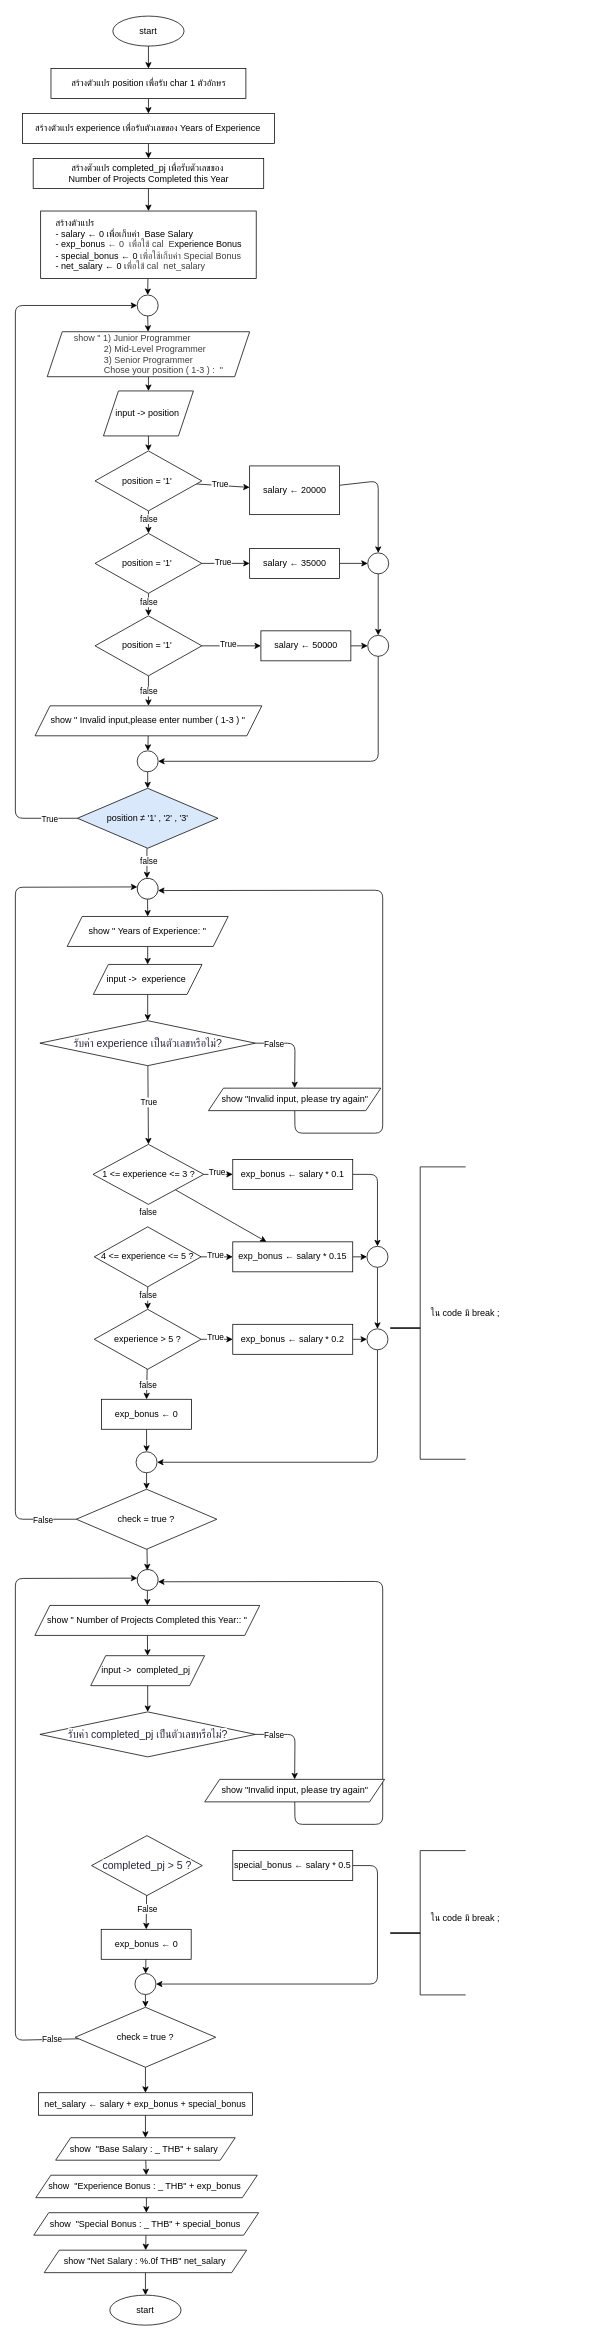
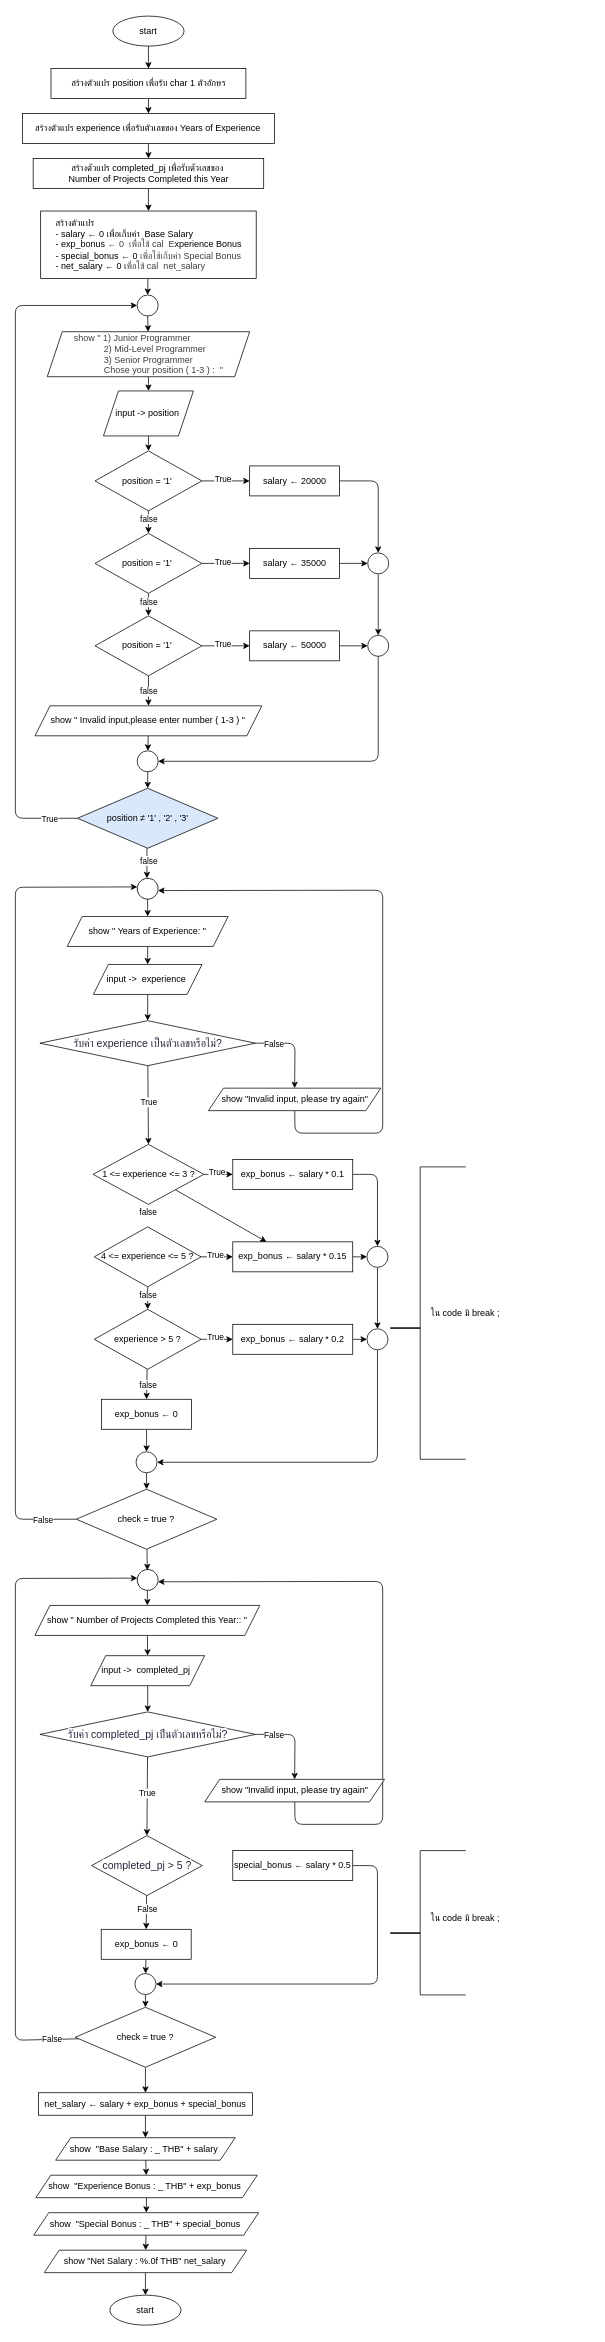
- <mxCell id="23" value="salary ← 20000" style="whiteSpace=wrap;html=1;" vertex="1" parent="1"><mxGeometry x="332.51" y="620" width="120" height="65" as="geometry" /></mxCell>
+ <mxCell id="23" value="salary ← 20000" style="whiteSpace=wrap;html=1;" vertex="1" parent="1"><mxGeometry x="332.51" y="620" width="120" height="40" as="geometry" /></mxCell>
- <mxCell id="36" value="salary ← 50000" style="whiteSpace=wrap;html=1;" vertex="1" parent="1"><mxGeometry x="347.51" y="840" width="120" height="40" as="geometry" /></mxCell>
+ <mxCell id="36" value="salary ← 50000" style="whiteSpace=wrap;html=1;" vertex="1" parent="1"><mxGeometry x="332.51" y="840" width="120" height="40" as="geometry" /></mxCell>
+ <mxCell id="106" style="edgeStyle=none;html=1;entryX=0.5;entryY=0;entryDx=0;entryDy=0;" edge="1" parent="1" source="108" target="113"><mxGeometry relative="1" as="geometry"><mxPoint x="196.505" y="2452" as="targetPoint" /></mxGeometry></mxCell>
+ <mxCell id="107" value="True" style="edgeLabel;html=1;align=center;verticalAlign=middle;resizable=0;points=[];" vertex="1" connectable="0" parent="106"><mxGeometry x="-0.073" relative="1" as="geometry"><mxPoint as="offset" /></mxGeometry></mxCell>
